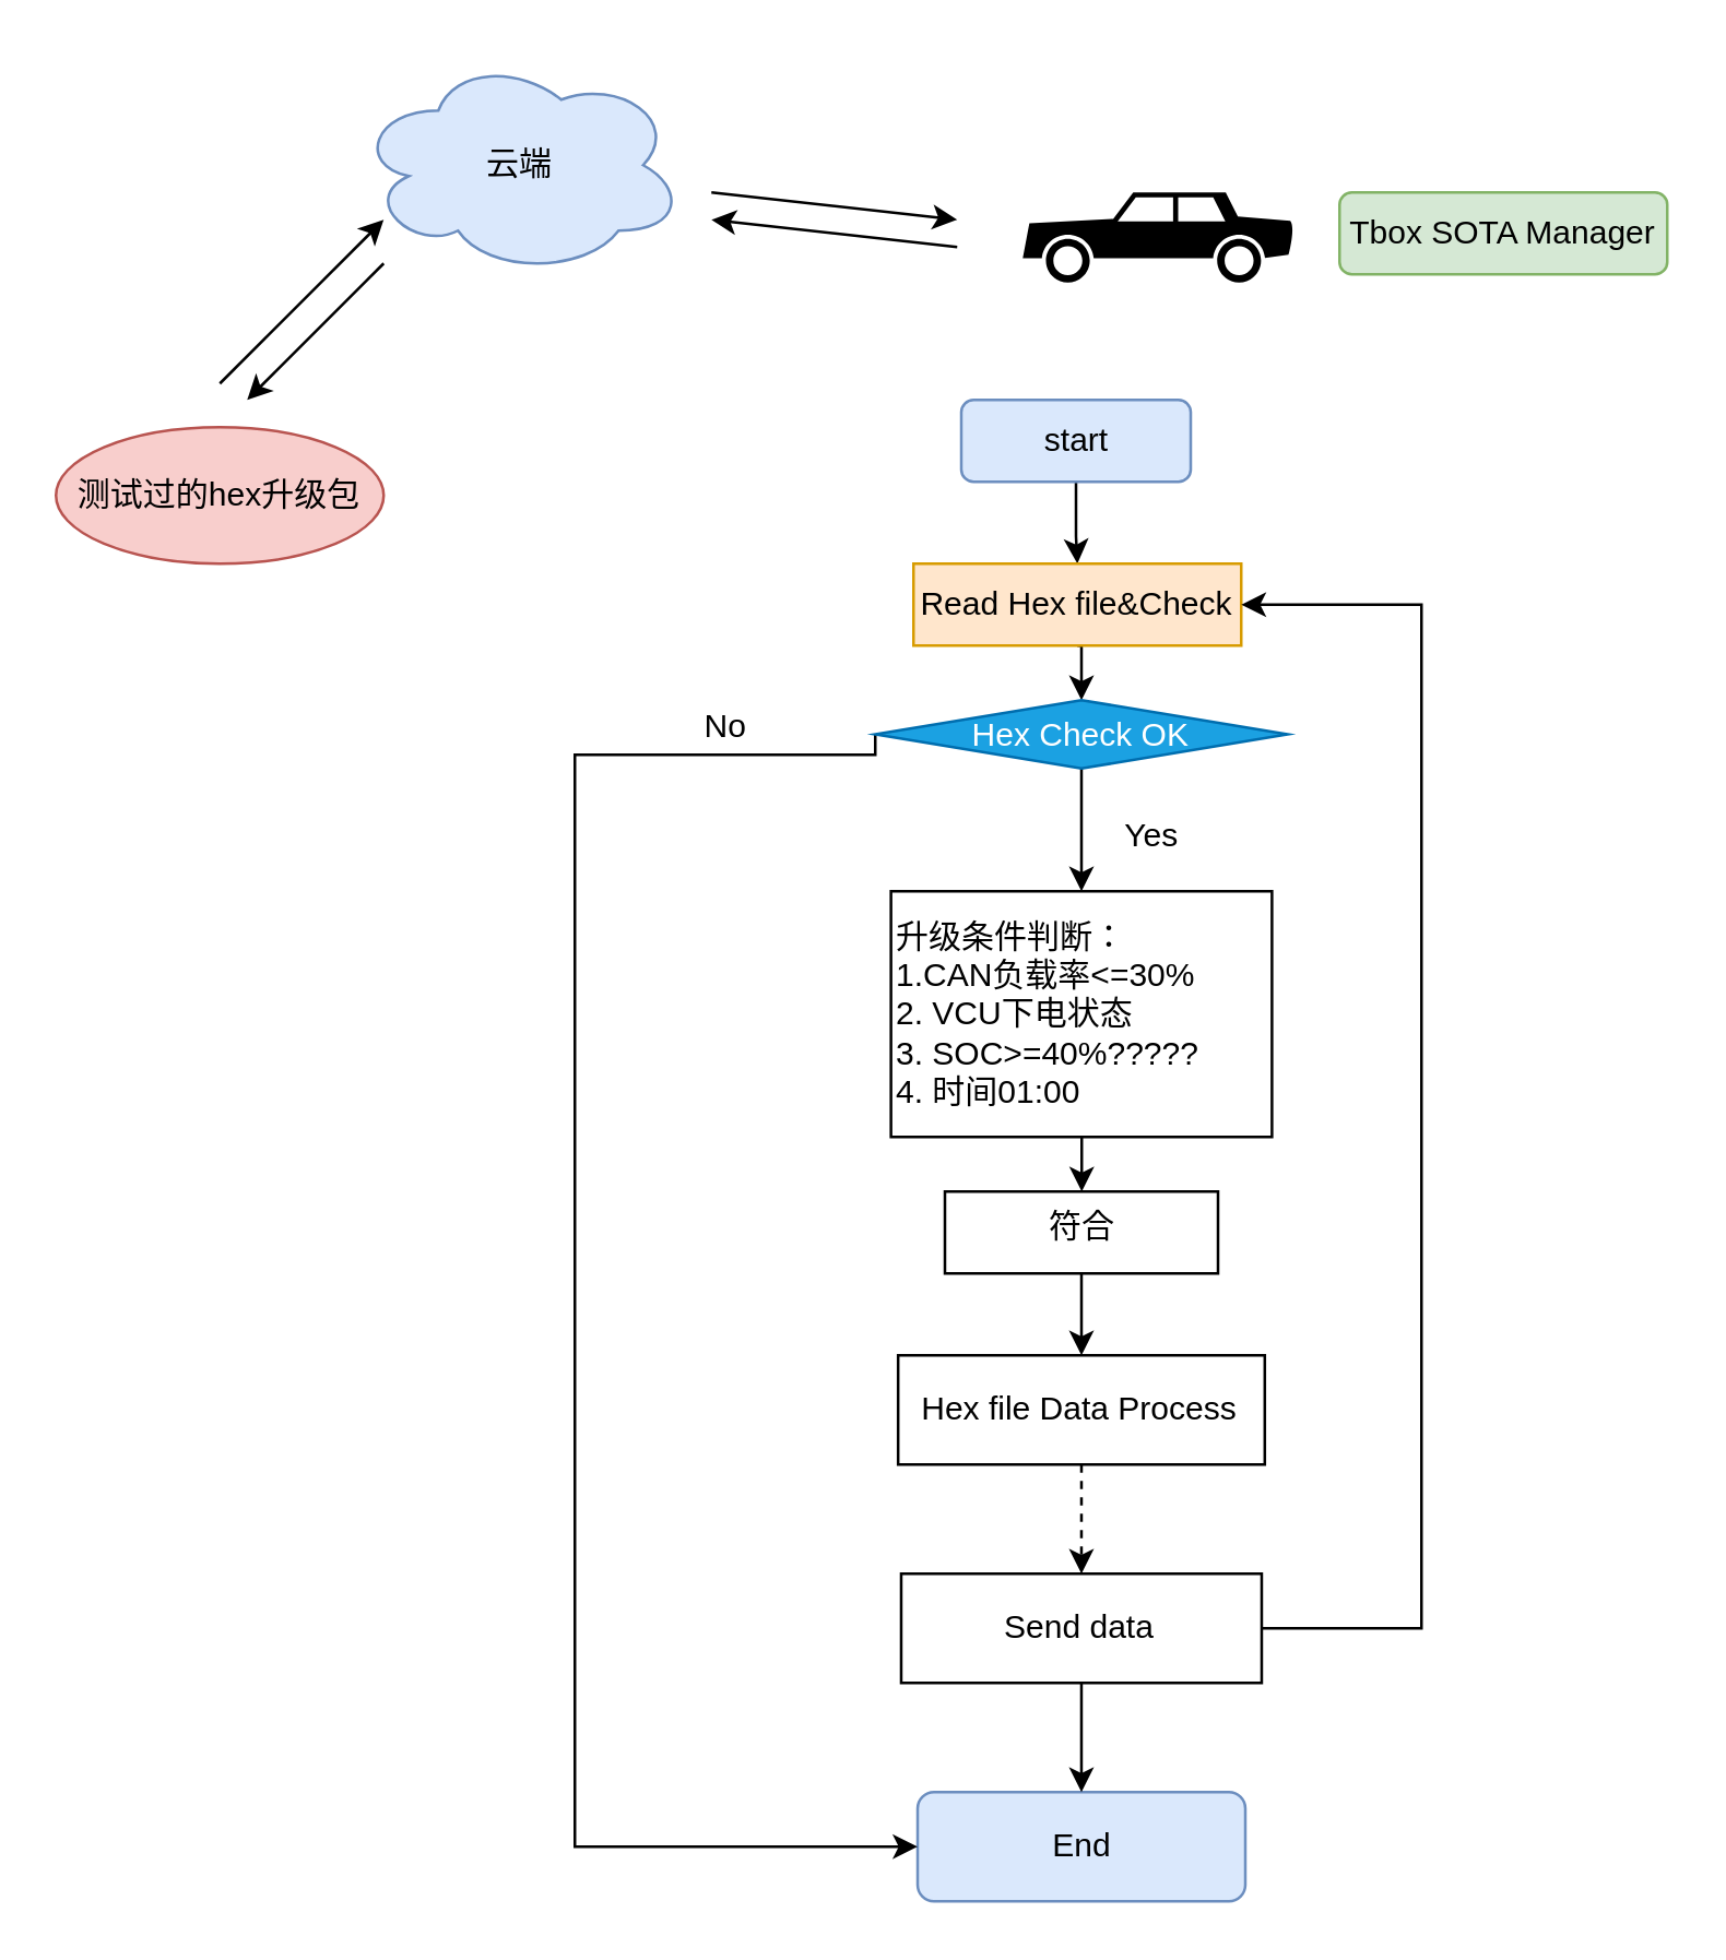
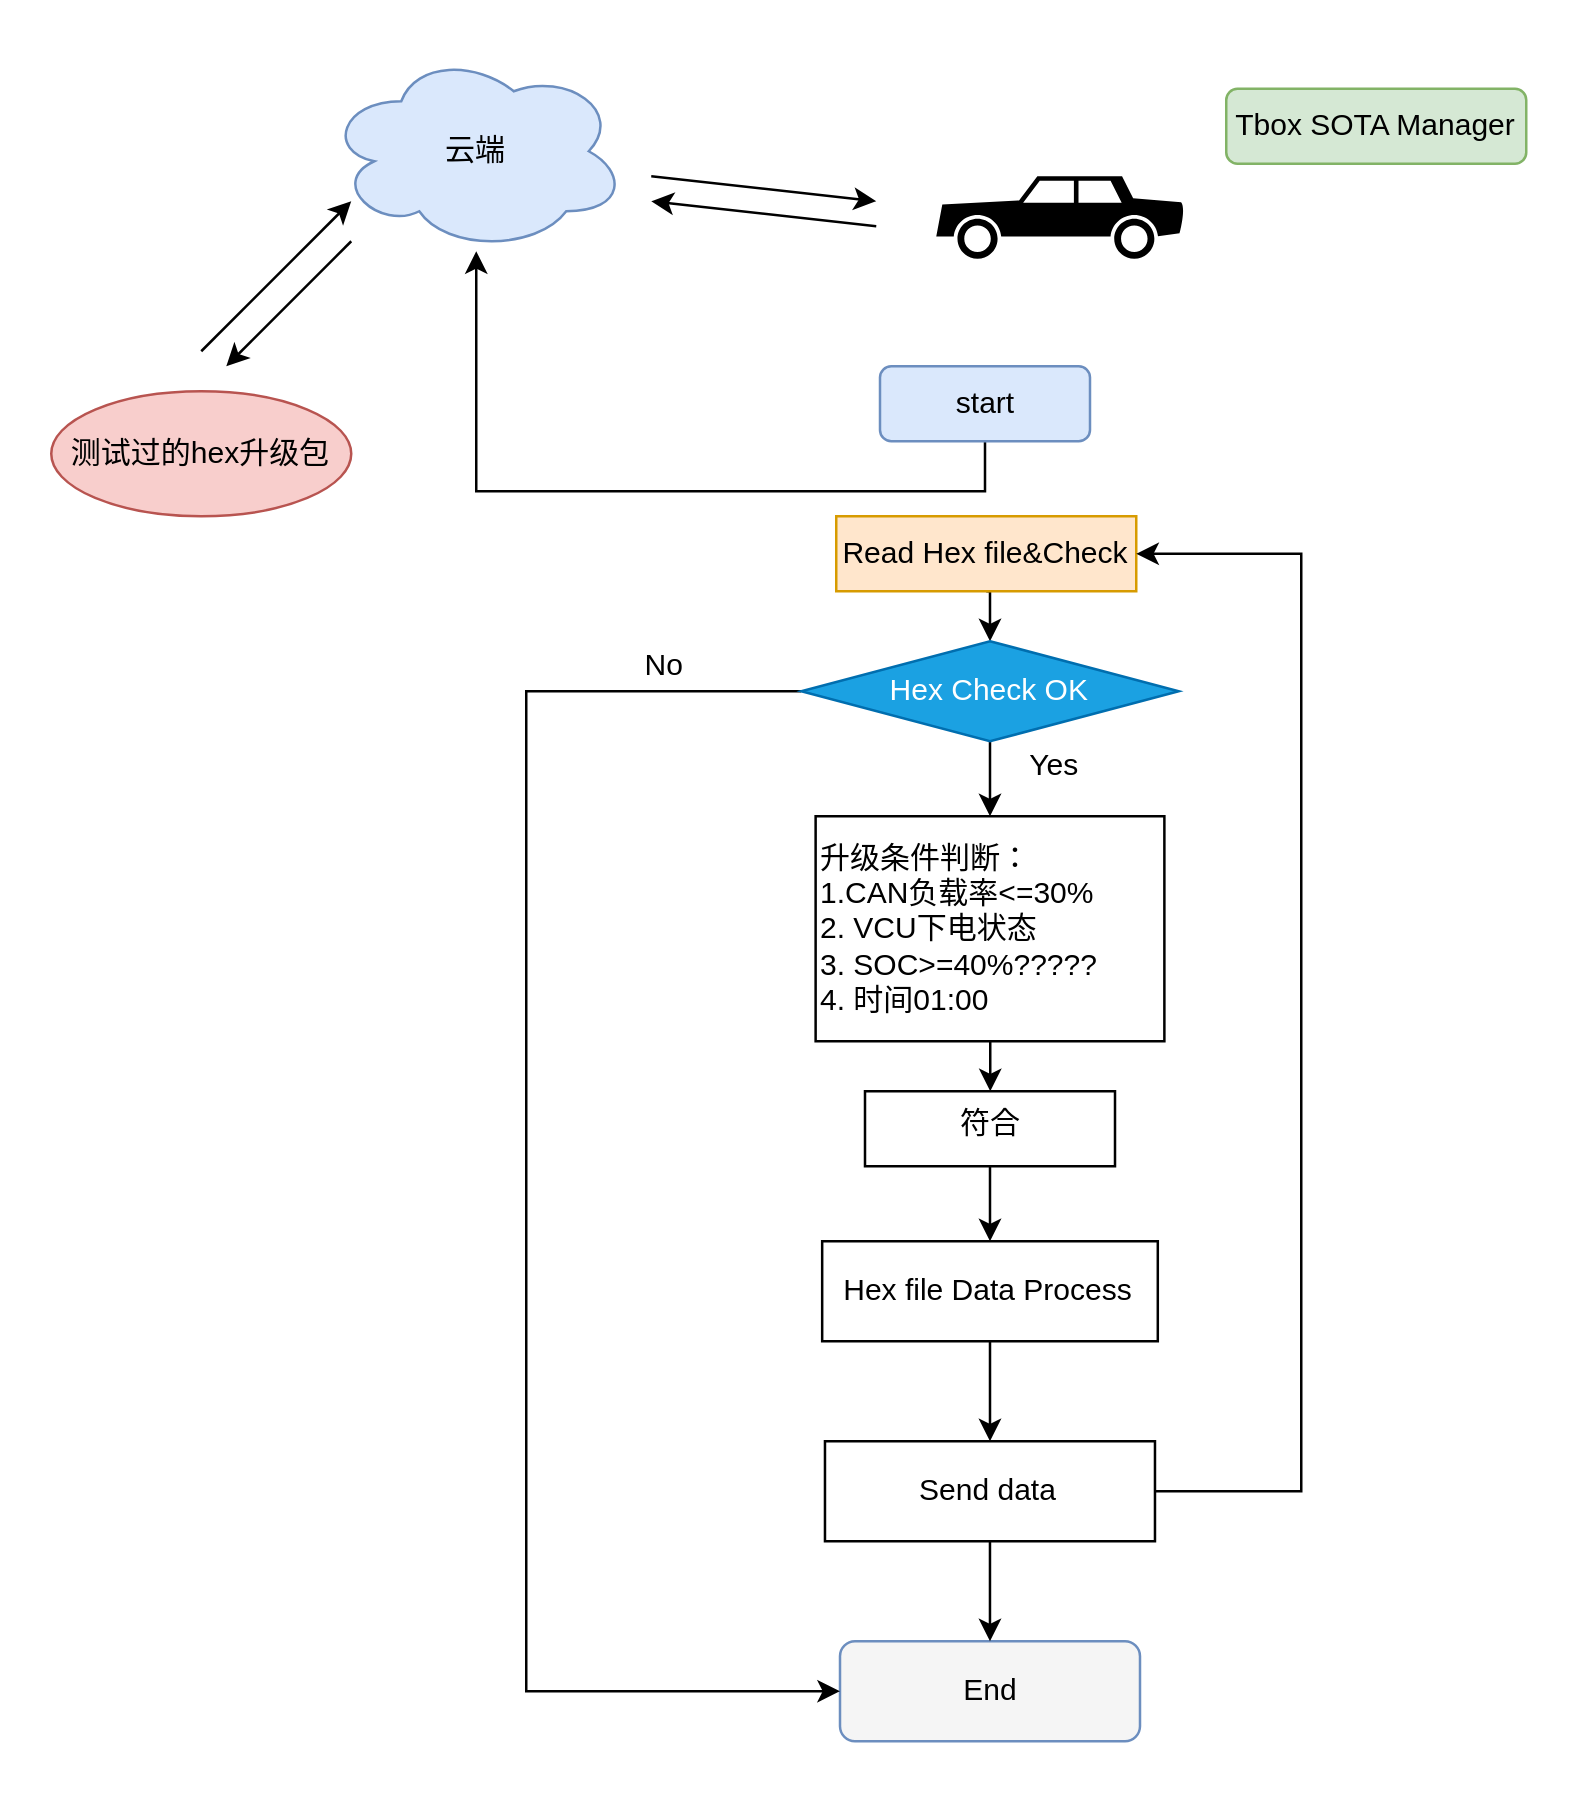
- <mxCell id="8" value="Tbox SOTA Manager" style="rounded=1;whiteSpace=wrap;html=1;fillColor=#d5e8d4;strokeColor=#82b366;" vertex="1" parent="1"><mxGeometry x="490" y="70" width="120" height="30" as="geometry" /></mxCell>
+ <mxCell id="8" value="Tbox SOTA Manager" style="rounded=1;whiteSpace=wrap;html=1;fillColor=#d5e8d4;strokeColor=#82b366;" vertex="1" parent="1"><mxGeometry x="490" y="35" width="120" height="30" as="geometry" /></mxCell>
- <mxCell id="16" style="edgeStyle=orthogonalEdgeStyle;rounded=0;orthogonalLoop=1;jettySize=auto;html=1;exitX=0.5;exitY=1;exitDx=0;exitDy=0;" edge="1" parent="1" source="17" target="19"><mxGeometry relative="1" as="geometry" /></mxCell>
+ <mxCell id="16" style="edgeStyle=orthogonalEdgeStyle;rounded=0;orthogonalLoop=1;jettySize=auto;html=1;exitX=0.5;exitY=1;exitDx=0;exitDy=0;" edge="1" parent="1" source="17" target="5"><mxGeometry relative="1" as="geometry" /></mxCell>
- <mxCell id="22" value="Hex Check OK" style="rhombus;whiteSpace=wrap;html=1;fillColor=#1ba1e2;strokeColor=#006EAF;fontColor=#ffffff;" vertex="1" parent="1"><mxGeometry x="320" y="256" width="151" height="25" as="geometry" /></mxCell>
+ <mxCell id="22" value="Hex Check OK" style="rhombus;whiteSpace=wrap;html=1;fillColor=#1ba1e2;strokeColor=#006EAF;fontColor=#ffffff;" vertex="1" parent="1"><mxGeometry x="320" y="256" width="151" height="40" as="geometry" /></mxCell>
- <mxCell id="28" style="edgeStyle=orthogonalEdgeStyle;rounded=0;orthogonalLoop=1;jettySize=auto;html=1;exitX=0.5;exitY=1;exitDx=0;exitDy=0;entryX=0.5;entryY=0;entryDx=0;entryDy=0;dashed=1;" edge="1" parent="1" source="29" target="32"><mxGeometry relative="1" as="geometry" /></mxCell>
+ <mxCell id="28" style="edgeStyle=orthogonalEdgeStyle;rounded=0;orthogonalLoop=1;jettySize=auto;html=1;exitX=0.5;exitY=1;exitDx=0;exitDy=0;entryX=0.5;entryY=0;entryDx=0;entryDy=0;" edge="1" parent="1" source="29" target="32"><mxGeometry relative="1" as="geometry" /></mxCell>
- <mxCell id="4" value="End" style="rounded=1;whiteSpace=wrap;html=1;fontSize=12;glass=0;strokeWidth=1;shadow=0;fillColor=#dae8fc;strokeColor=#6c8ebf;" parent="1" vertex="1"><mxGeometry x="335.5" y="656" width="120" height="40" as="geometry" /></mxCell>
+ <mxCell id="4" value="End" style="rounded=1;whiteSpace=wrap;html=1;fontSize=12;glass=0;strokeWidth=1;shadow=0;fillColor=#f5f5f5;strokeColor=#6c8ebf;" parent="1" vertex="1"><mxGeometry x="335.5" y="656" width="120" height="40" as="geometry" /></mxCell>
